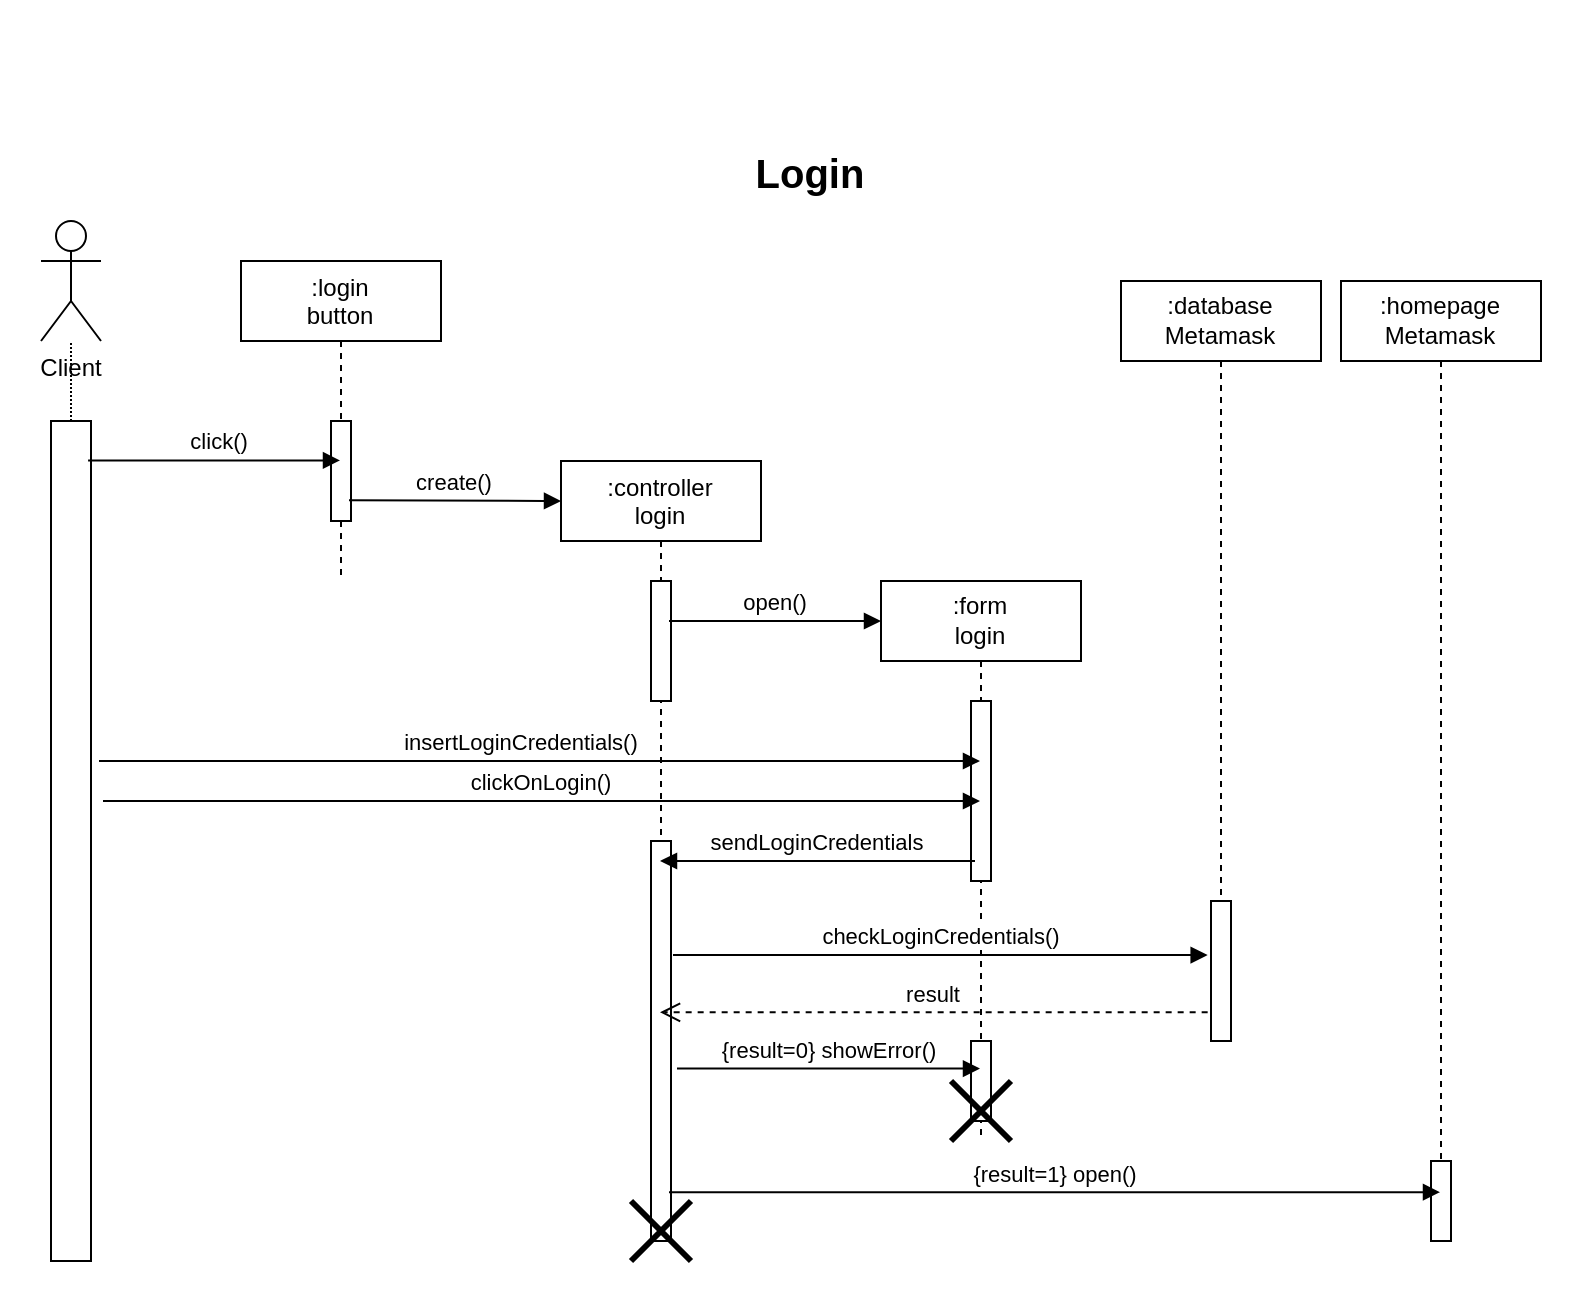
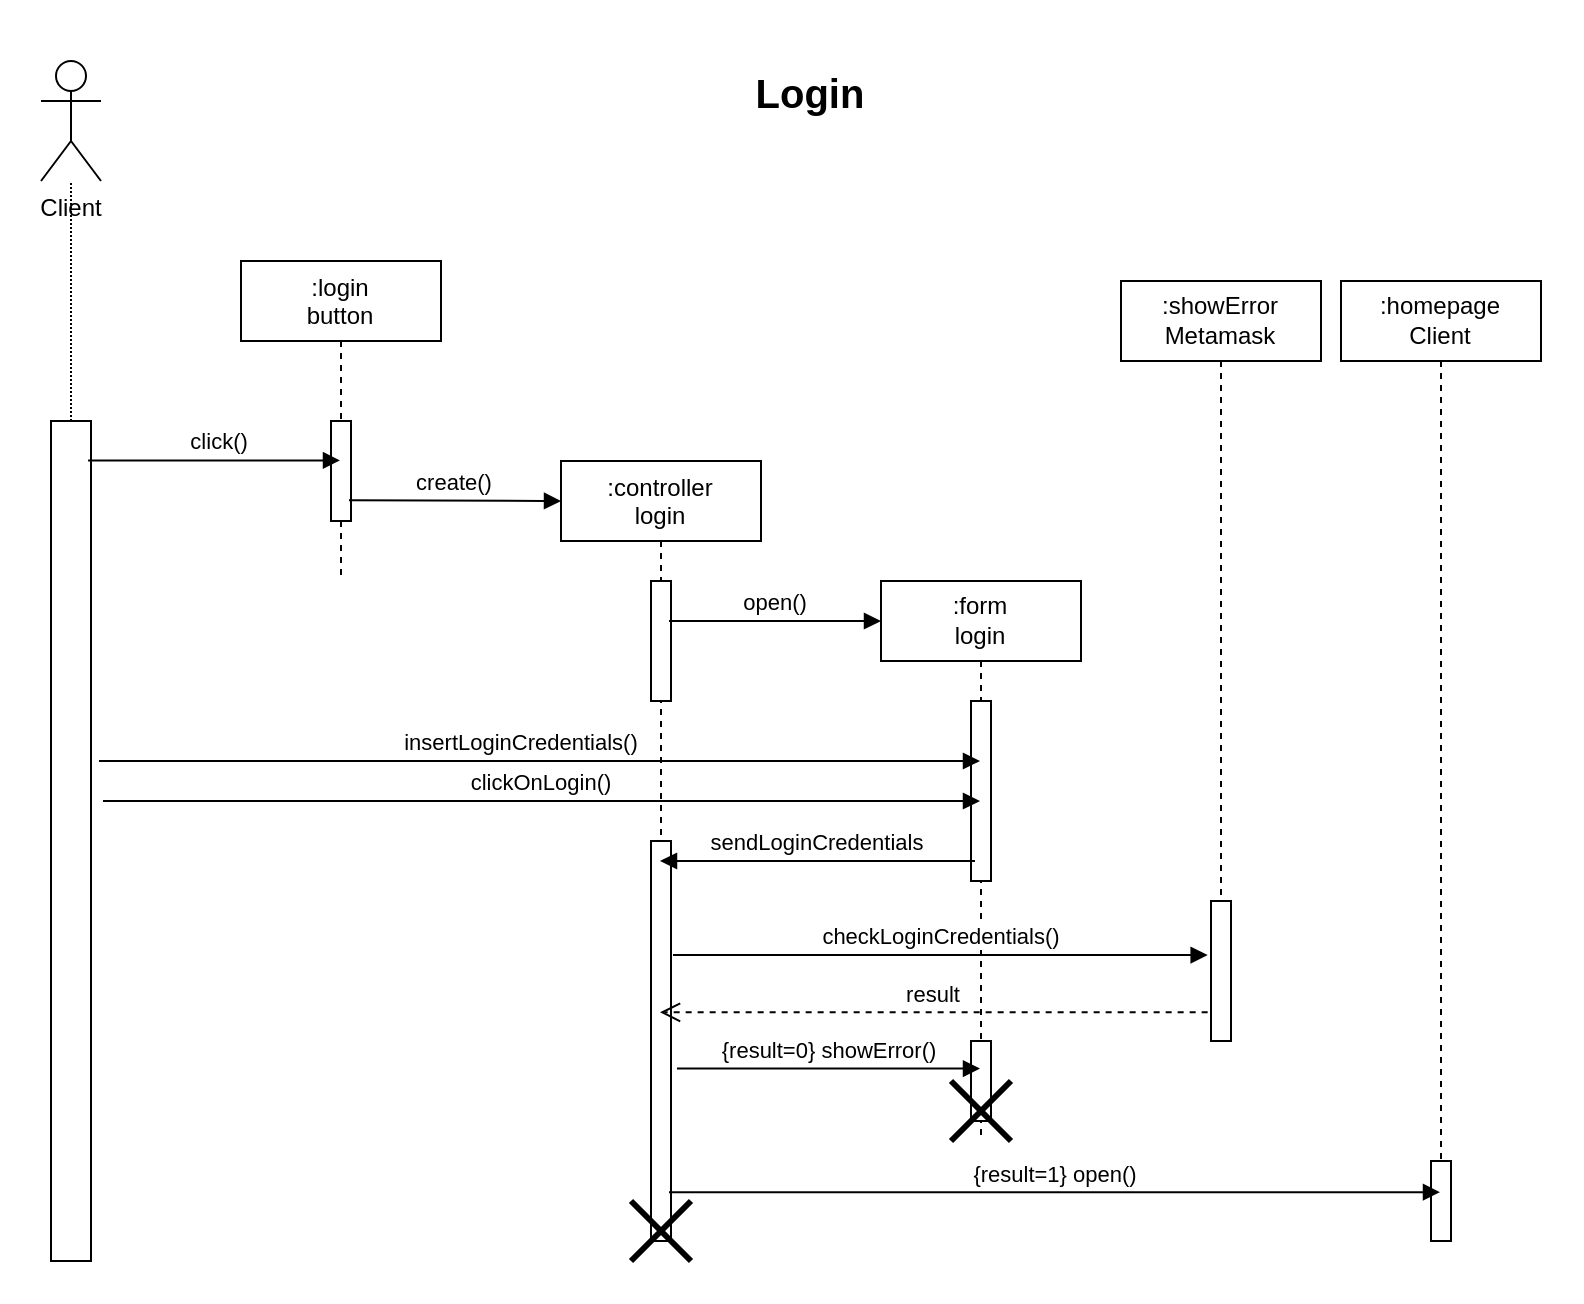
- <mxCell id="28" value="Login" style="text;align=center;fontStyle=1;verticalAlign=middle;spacingLeft=3;spacingRight=3;strokeColor=none;rotatable=0;points=[[0,0.5],[1,0.5]];portConstraint=eastwest;fontSize=20;" vertex="1" parent="1"><mxGeometry x="300" y="60" width="210" height="50" as="geometry" /></mxCell>
+ <mxCell id="28" value="Login" style="text;align=center;fontStyle=1;verticalAlign=middle;spacingLeft=3;spacingRight=3;strokeColor=none;rotatable=0;points=[[0,0.5],[1,0.5]];portConstraint=eastwest;fontSize=20;" vertex="1" parent="1"><mxGeometry x="300" y="20" width="210" height="50" as="geometry" /></mxCell>
- <mxCell id="8" value="Client" style="shape=umlActor;verticalLabelPosition=bottom;verticalAlign=top;html=1;" parent="1" vertex="1"><mxGeometry x="20" y="110" width="30" height="60" as="geometry" /></mxCell>
+ <mxCell id="8" value="Client" style="shape=umlActor;verticalLabelPosition=bottom;verticalAlign=top;html=1;" parent="1" vertex="1"><mxGeometry x="20" y="30" width="30" height="60" as="geometry" /></mxCell>
- <mxCell id="23" value=":database Metamask" style="shape=umlLifeline;perimeter=lifelinePerimeter;whiteSpace=wrap;html=1;container=1;collapsible=0;recursiveResize=0;outlineConnect=0;" parent="1" vertex="1"><mxGeometry x="560" y="140" width="100" height="360" as="geometry" /></mxCell>
+ <mxCell id="23" value=":showError Metamask" style="shape=umlLifeline;perimeter=lifelinePerimeter;whiteSpace=wrap;html=1;container=1;collapsible=0;recursiveResize=0;outlineConnect=0;" parent="1" vertex="1"><mxGeometry x="560" y="140" width="100" height="360" as="geometry" /></mxCell>
- <mxCell id="19" value=":homepage&lt;br&gt;Metamask" style="shape=umlLifeline;perimeter=lifelinePerimeter;whiteSpace=wrap;html=1;container=1;collapsible=0;recursiveResize=0;outlineConnect=0;" parent="1" vertex="1"><mxGeometry x="670" y="140" width="100" height="470" as="geometry" /></mxCell>
+ <mxCell id="19" value=":homepage&lt;br&gt;Client" style="shape=umlLifeline;perimeter=lifelinePerimeter;whiteSpace=wrap;html=1;container=1;collapsible=0;recursiveResize=0;outlineConnect=0;" parent="1" vertex="1"><mxGeometry x="670" y="140" width="100" height="470" as="geometry" /></mxCell>
